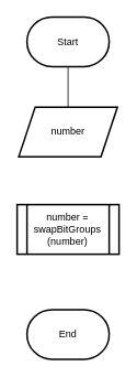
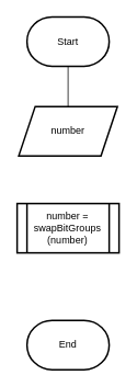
- <mxCell id="6" value="End" style="strokeWidth=2;html=1;shape=mxgraph.flowchart.terminator;whiteSpace=wrap;" vertex="1" parent="1"><mxGeometry x="32" y="374" width="100" height="60" as="geometry" /></mxCell>
+ <mxCell id="6" value="End" style="strokeWidth=2;html=1;shape=mxgraph.flowchart.terminator;whiteSpace=wrap;" vertex="1" parent="1"><mxGeometry x="32" y="389" width="100" height="60" as="geometry" /></mxCell>
